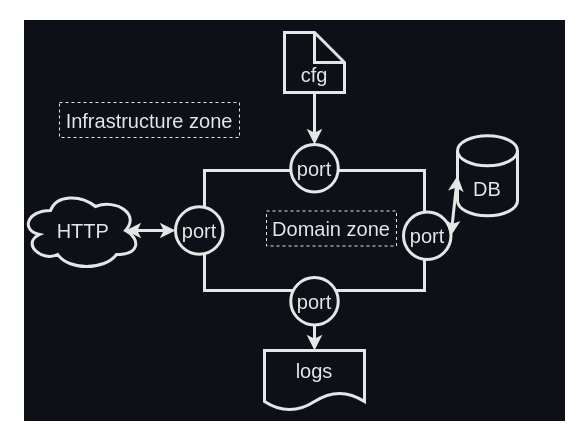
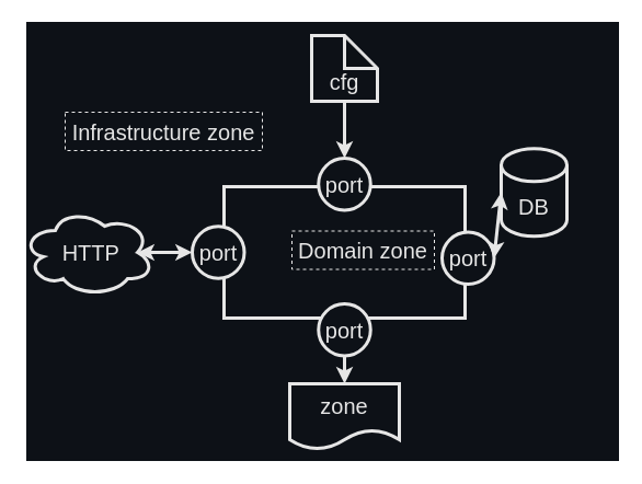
- <mxCell id="16" value="&lt;font style=&quot;background-color: rgb(13, 17, 23);&quot; color=&quot;#e6e6e6&quot;&gt;logs&lt;/font&gt;" style="text;html=1;strokeColor=none;fillColor=none;align=center;verticalAlign=middle;whiteSpace=wrap;rounded=0;strokeWidth=3;fontSize=20;" parent="1" vertex="1"><mxGeometry x="284" y="355" width="60" height="30" as="geometry" /></mxCell>
+ <mxCell id="16" value="&lt;font style=&quot;background-color: rgb(13, 17, 23);&quot; color=&quot;#e6e6e6&quot;&gt;zone&lt;/font&gt;" style="text;html=1;strokeColor=none;fillColor=none;align=center;verticalAlign=middle;whiteSpace=wrap;rounded=0;strokeWidth=3;fontSize=20;" parent="1" vertex="1"><mxGeometry x="284" y="355" width="60" height="30" as="geometry" /></mxCell>
